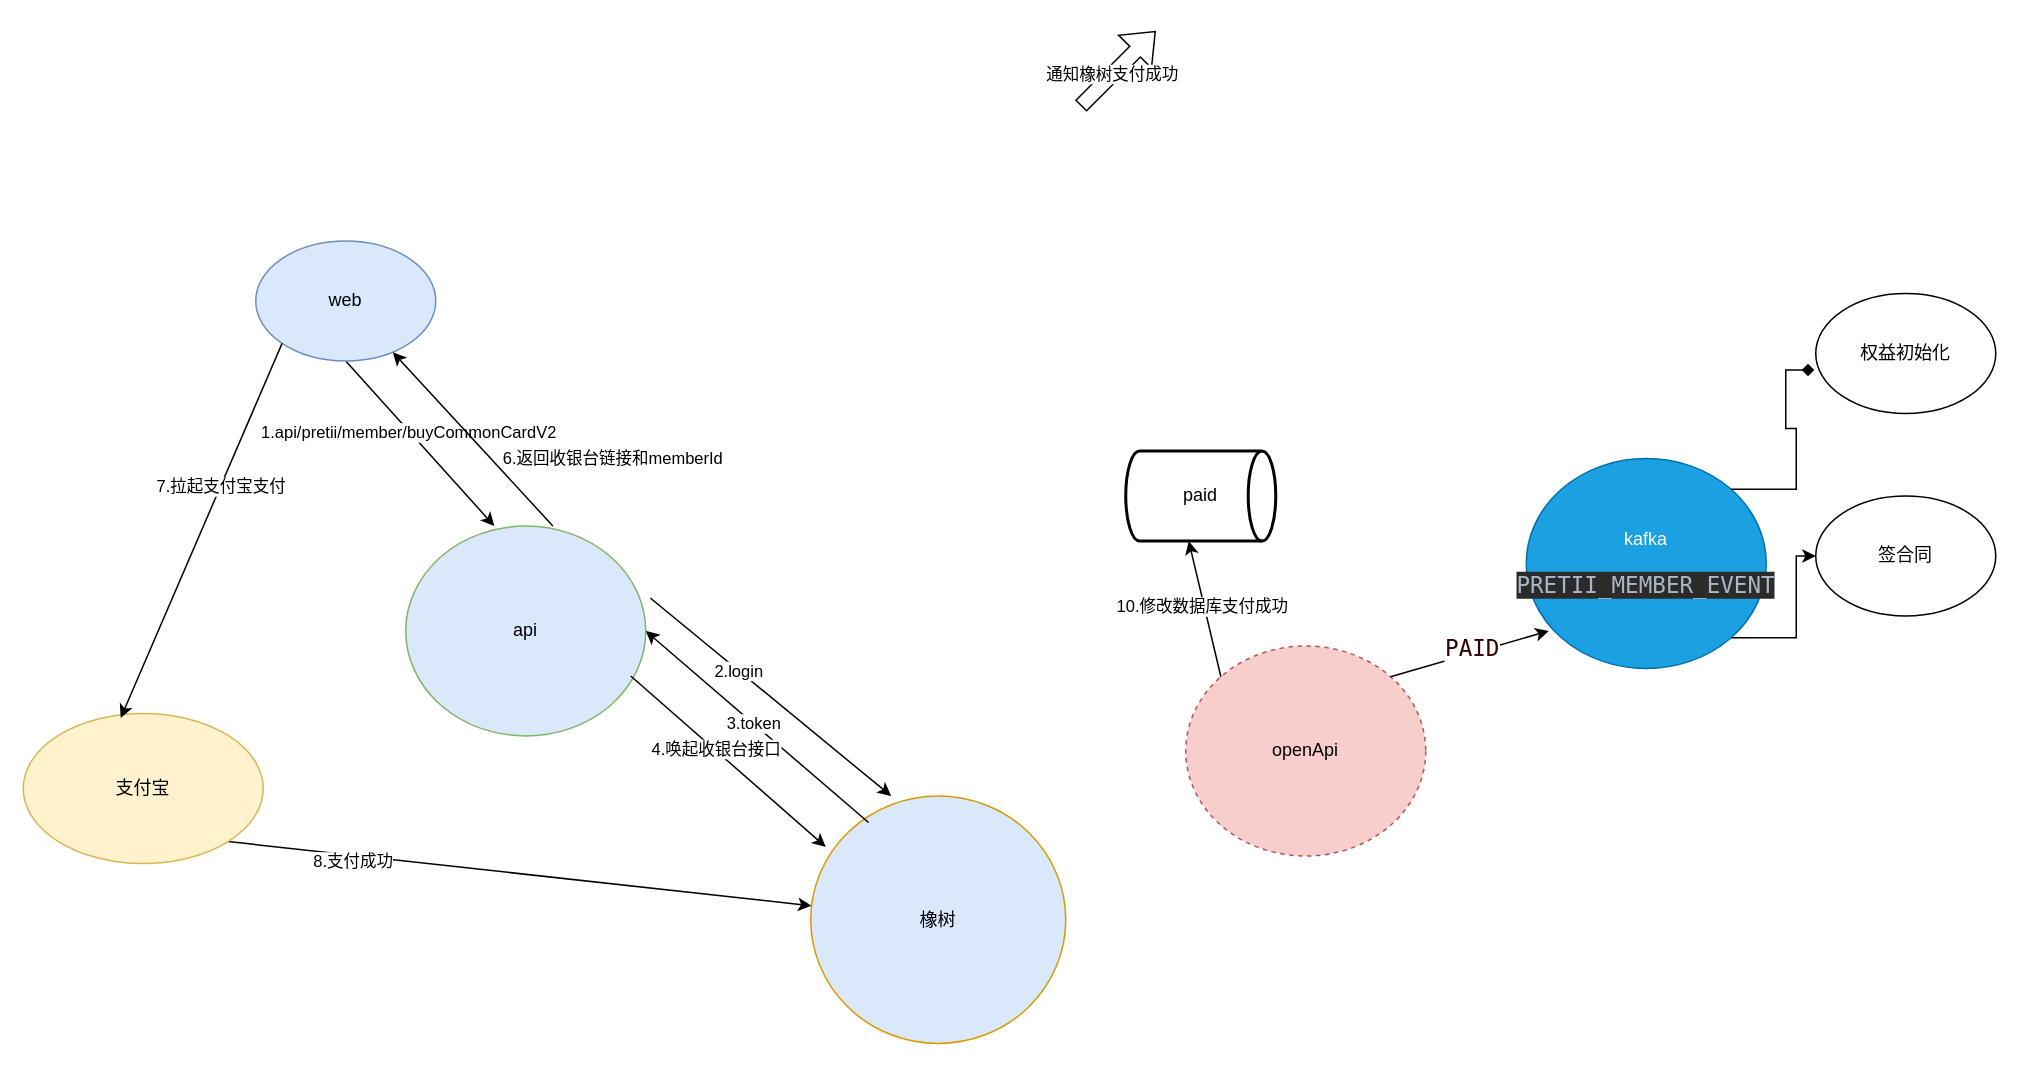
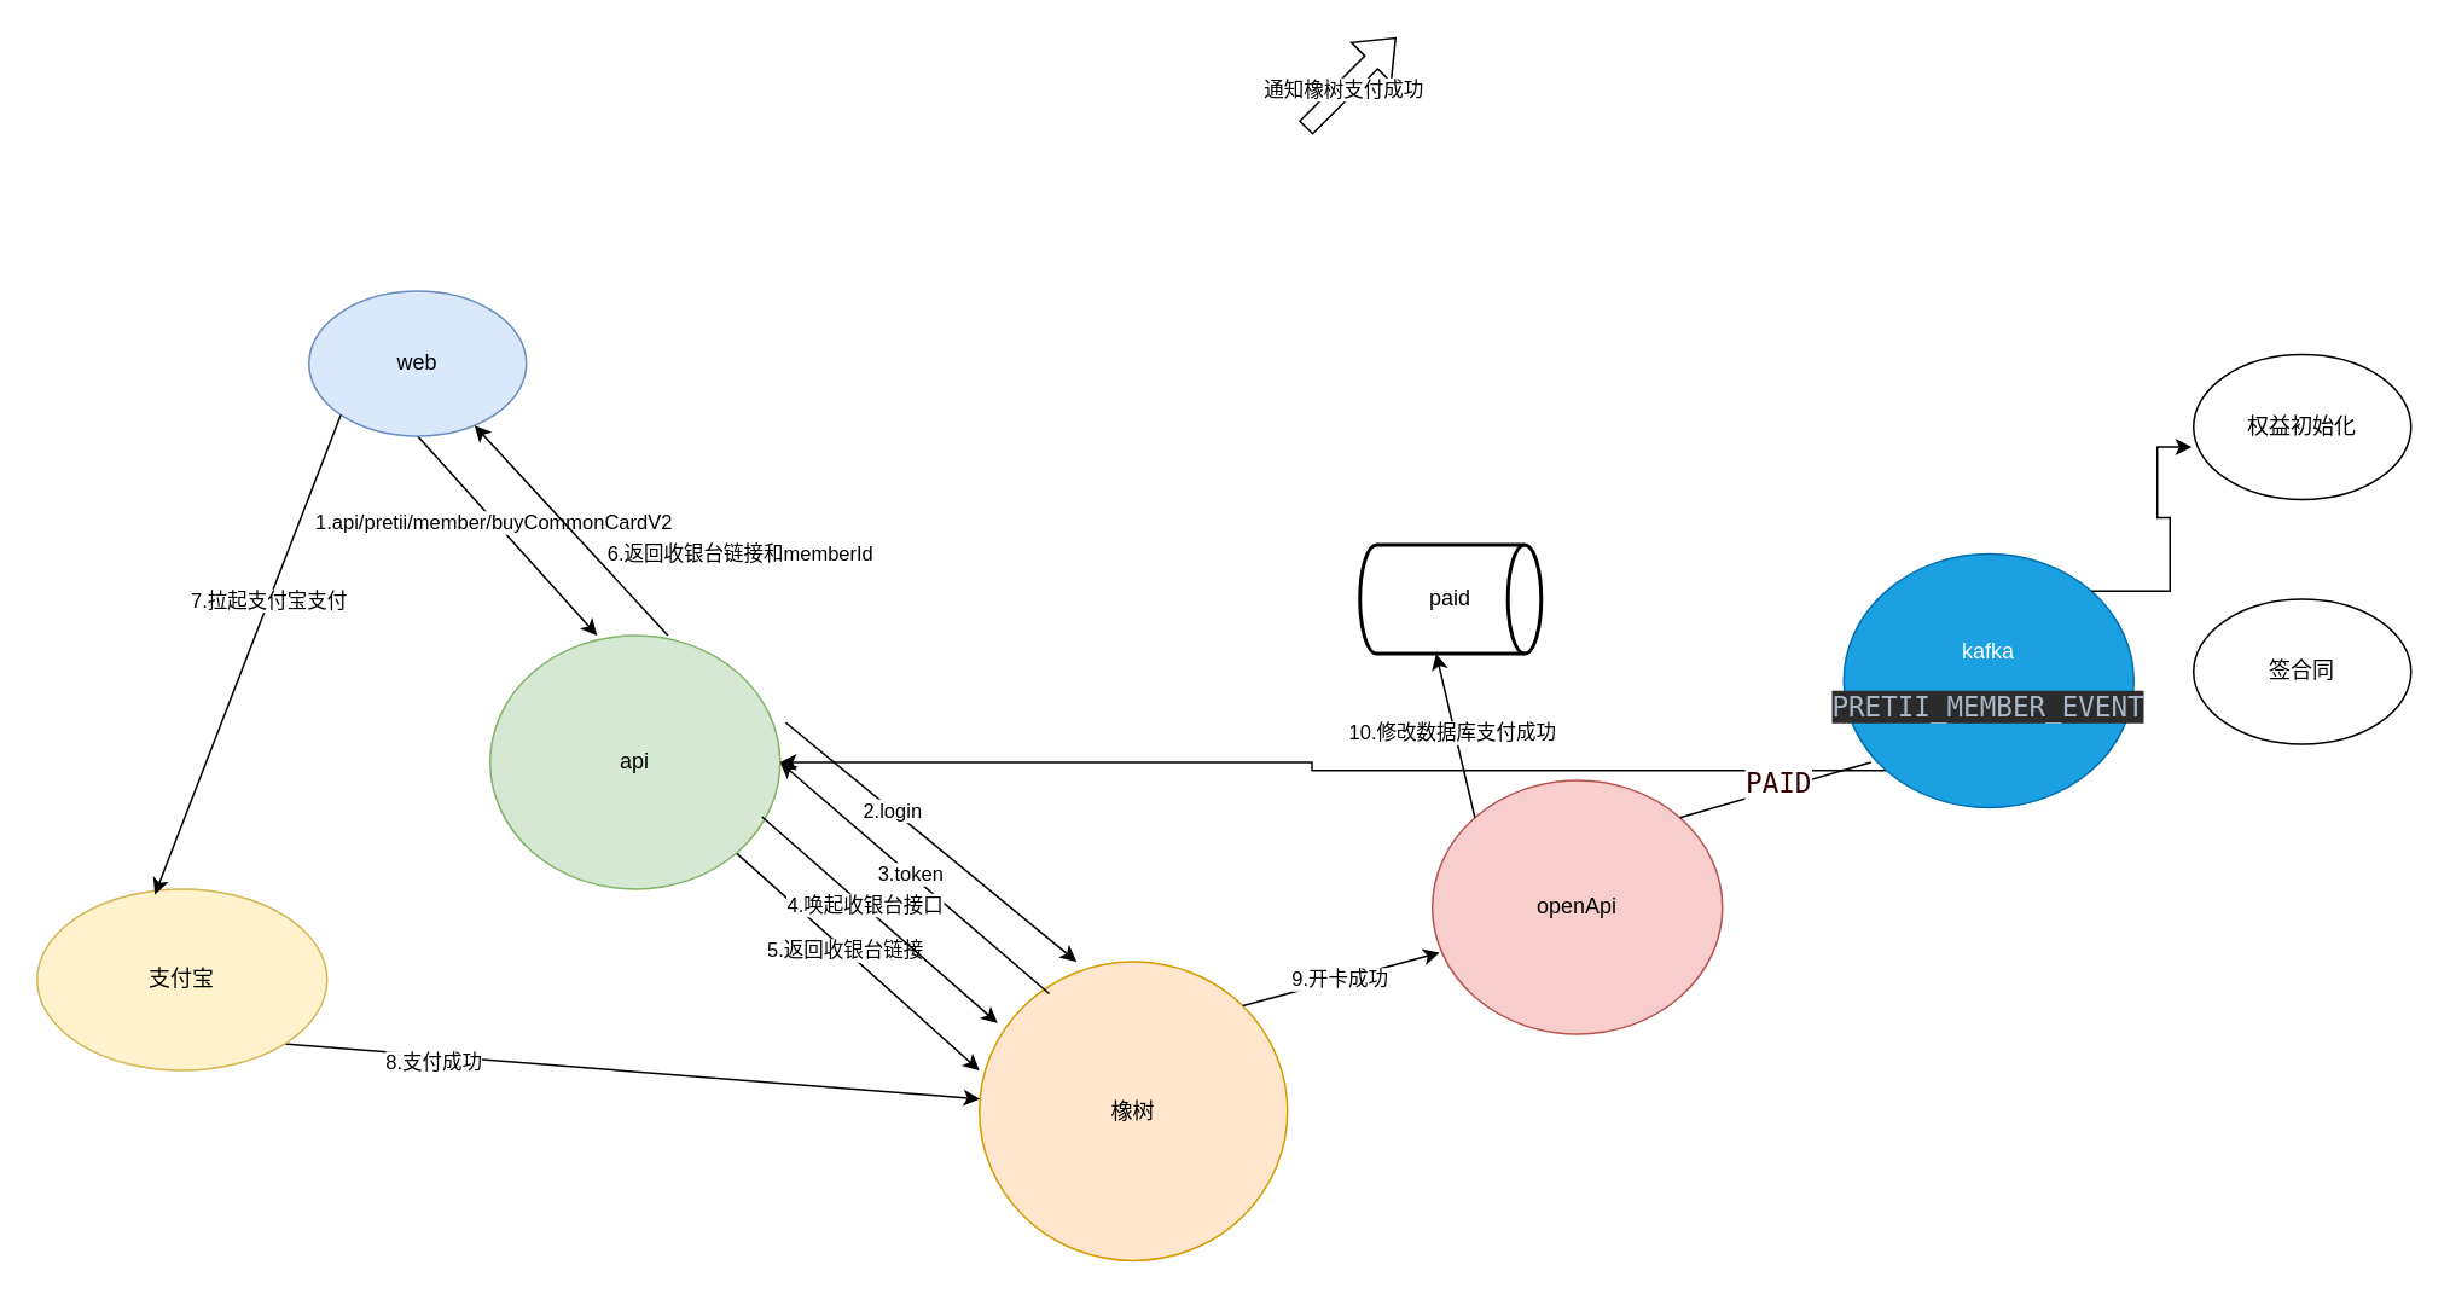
- <mxCell id="35" style="edgeStyle=orthogonalEdgeStyle;rounded=0;orthogonalLoop=1;jettySize=auto;html=1;exitX=1;exitY=0;exitDx=0;exitDy=0;entryX=-0.008;entryY=0.638;entryDx=0;entryDy=0;entryPerimeter=0;endArrow=diamond;" edge="1" parent="1" source="30" target="33"><mxGeometry relative="1" as="geometry" /></mxCell>
+ <mxCell id="35" style="edgeStyle=orthogonalEdgeStyle;rounded=0;orthogonalLoop=1;jettySize=auto;html=1;exitX=1;exitY=0;exitDx=0;exitDy=0;entryX=-0.008;entryY=0.638;entryDx=0;entryDy=0;entryPerimeter=0;" edge="1" parent="1" source="30" target="33"><mxGeometry relative="1" as="geometry" /></mxCell>
- <mxCell id="29" style="edgeStyle=orthogonalEdgeStyle;rounded=0;orthogonalLoop=1;jettySize=auto;html=1;exitX=1;exitY=1;exitDx=0;exitDy=0;" edge="1" parent="1" source="30" target="34"><mxGeometry relative="1" as="geometry" /></mxCell>
+ <mxCell id="29" style="edgeStyle=orthogonalEdgeStyle;rounded=0;orthogonalLoop=1;jettySize=auto;html=1;exitX=1;exitY=1;exitDx=0;exitDy=0;" edge="1" parent="1" source="30" target="9"><mxGeometry relative="1" as="geometry" /></mxCell>
- <mxCell id="9" value="api" style="ellipse;whiteSpace=wrap;html=1;fillColor=#dae8fc;strokeColor=#82b366;" vertex="1" parent="1"><mxGeometry x="270" y="350" width="160" height="140" as="geometry" /></mxCell>
+ <mxCell id="9" value="api" style="ellipse;whiteSpace=wrap;html=1;fillColor=#d5e8d4;strokeColor=#82b366;" vertex="1" parent="1"><mxGeometry x="270" y="350" width="160" height="140" as="geometry" /></mxCell>
- <mxCell id="31" style="rounded=0;orthogonalLoop=1;jettySize=auto;html=1;exitX=1;exitY=0;exitDx=0;exitDy=0;entryX=0.094;entryY=0.821;entryDx=0;entryDy=0;entryPerimeter=0;" edge="1" parent="1" source="24" target="30"><mxGeometry relative="1" as="geometry" /></mxCell>
+ <mxCell id="31" style="rounded=0;orthogonalLoop=1;jettySize=auto;html=1;exitX=1;exitY=0;exitDx=0;exitDy=0;entryX=0.094;entryY=0.821;entryDx=0;entryDy=0;entryPerimeter=0;endArrow=none;" edge="1" parent="1" source="24" target="30"><mxGeometry relative="1" as="geometry" /></mxCell>
- <mxCell id="24" value="openApi" style="ellipse;whiteSpace=wrap;html=1;fillColor=#f8cecc;strokeColor=#b85450;dashed=1;" vertex="1" parent="1"><mxGeometry x="790" y="430" width="160" height="140" as="geometry" /></mxCell>
+ <mxCell id="24" value="openApi" style="ellipse;whiteSpace=wrap;html=1;fillColor=#f8cecc;strokeColor=#b85450;" vertex="1" parent="1"><mxGeometry x="790" y="430" width="160" height="140" as="geometry" /></mxCell>
- <mxCell id="19" value="支付宝" style="ellipse;whiteSpace=wrap;html=1;fillColor=#fff2cc;strokeColor=#d6b656;" vertex="1" parent="1"><mxGeometry x="15" y="475" width="160" height="100" as="geometry" /></mxCell>
+ <mxCell id="19" value="支付宝" style="ellipse;whiteSpace=wrap;html=1;fillColor=#fff2cc;strokeColor=#d6b656;" vertex="1" parent="1"><mxGeometry x="20" y="490" width="160" height="100" as="geometry" /></mxCell>
+ <mxCell id="25" value="9.开卡成功" style="rounded=0;orthogonalLoop=1;jettySize=auto;html=1;exitX=1;exitY=0;exitDx=0;exitDy=0;entryX=0.025;entryY=0.679;entryDx=0;entryDy=0;entryPerimeter=0;" edge="1" parent="1" source="10" target="24"><mxGeometry relative="1" as="geometry" /></mxCell>
+ <mxCell id="5" style="rounded=0;orthogonalLoop=1;jettySize=auto;html=1;entryX=0;entryY=0.364;entryDx=0;entryDy=0;entryPerimeter=0;" edge="1" parent="1" source="9" target="10"><mxGeometry relative="1" as="geometry"><mxPoint x="520" y="590" as="targetPoint" /></mxGeometry></mxCell>
+ <mxCell id="6" value="5.返回收银台链接" style="edgeLabel;html=1;align=center;verticalAlign=middle;resizable=0;points=[];" vertex="1" connectable="0" parent="5"><mxGeometry x="-0.11" relative="1" as="geometry"><mxPoint as="offset" /></mxGeometry></mxCell>
- <mxCell id="10" value="橡树" style="ellipse;whiteSpace=wrap;html=1;fillColor=#dae8fc;strokeColor=#d79b00;" vertex="1" parent="1"><mxGeometry x="540" y="530" width="170" height="165" as="geometry" /></mxCell>
+ <mxCell id="10" value="橡树" style="ellipse;whiteSpace=wrap;html=1;fillColor=#ffe6cc;strokeColor=#d79b00;" vertex="1" parent="1"><mxGeometry x="540" y="530" width="170" height="165" as="geometry" /></mxCell>
